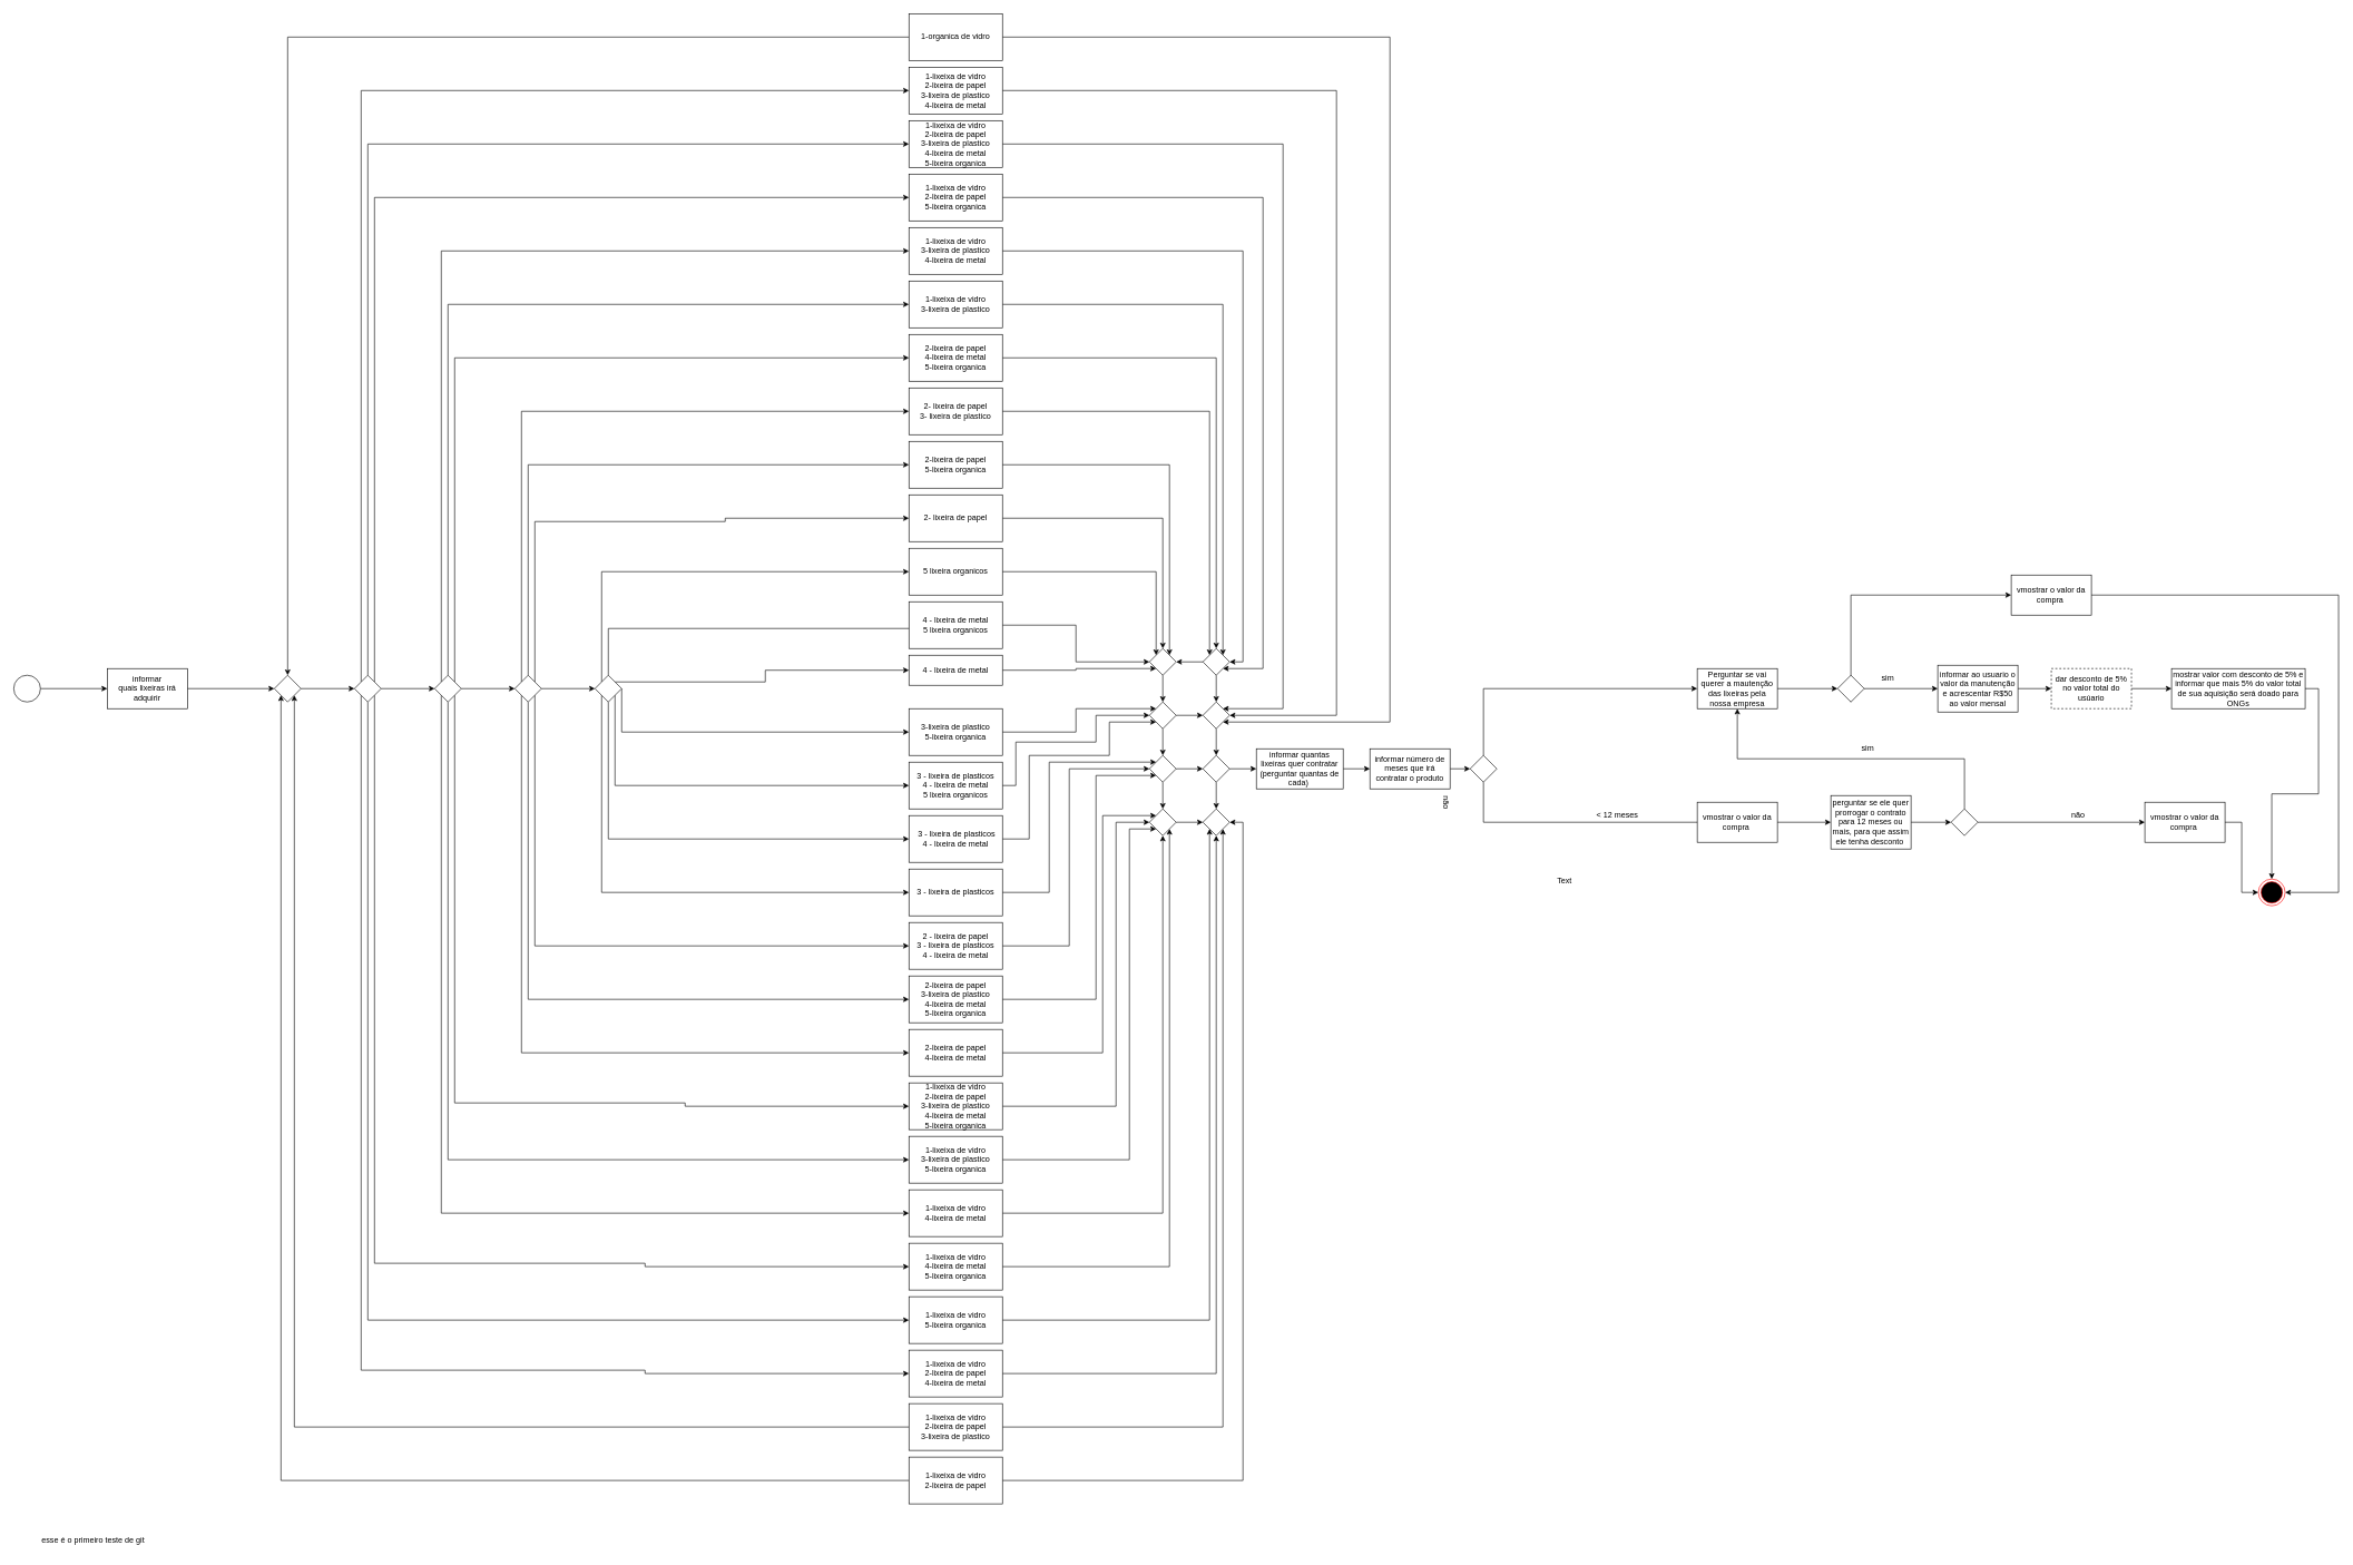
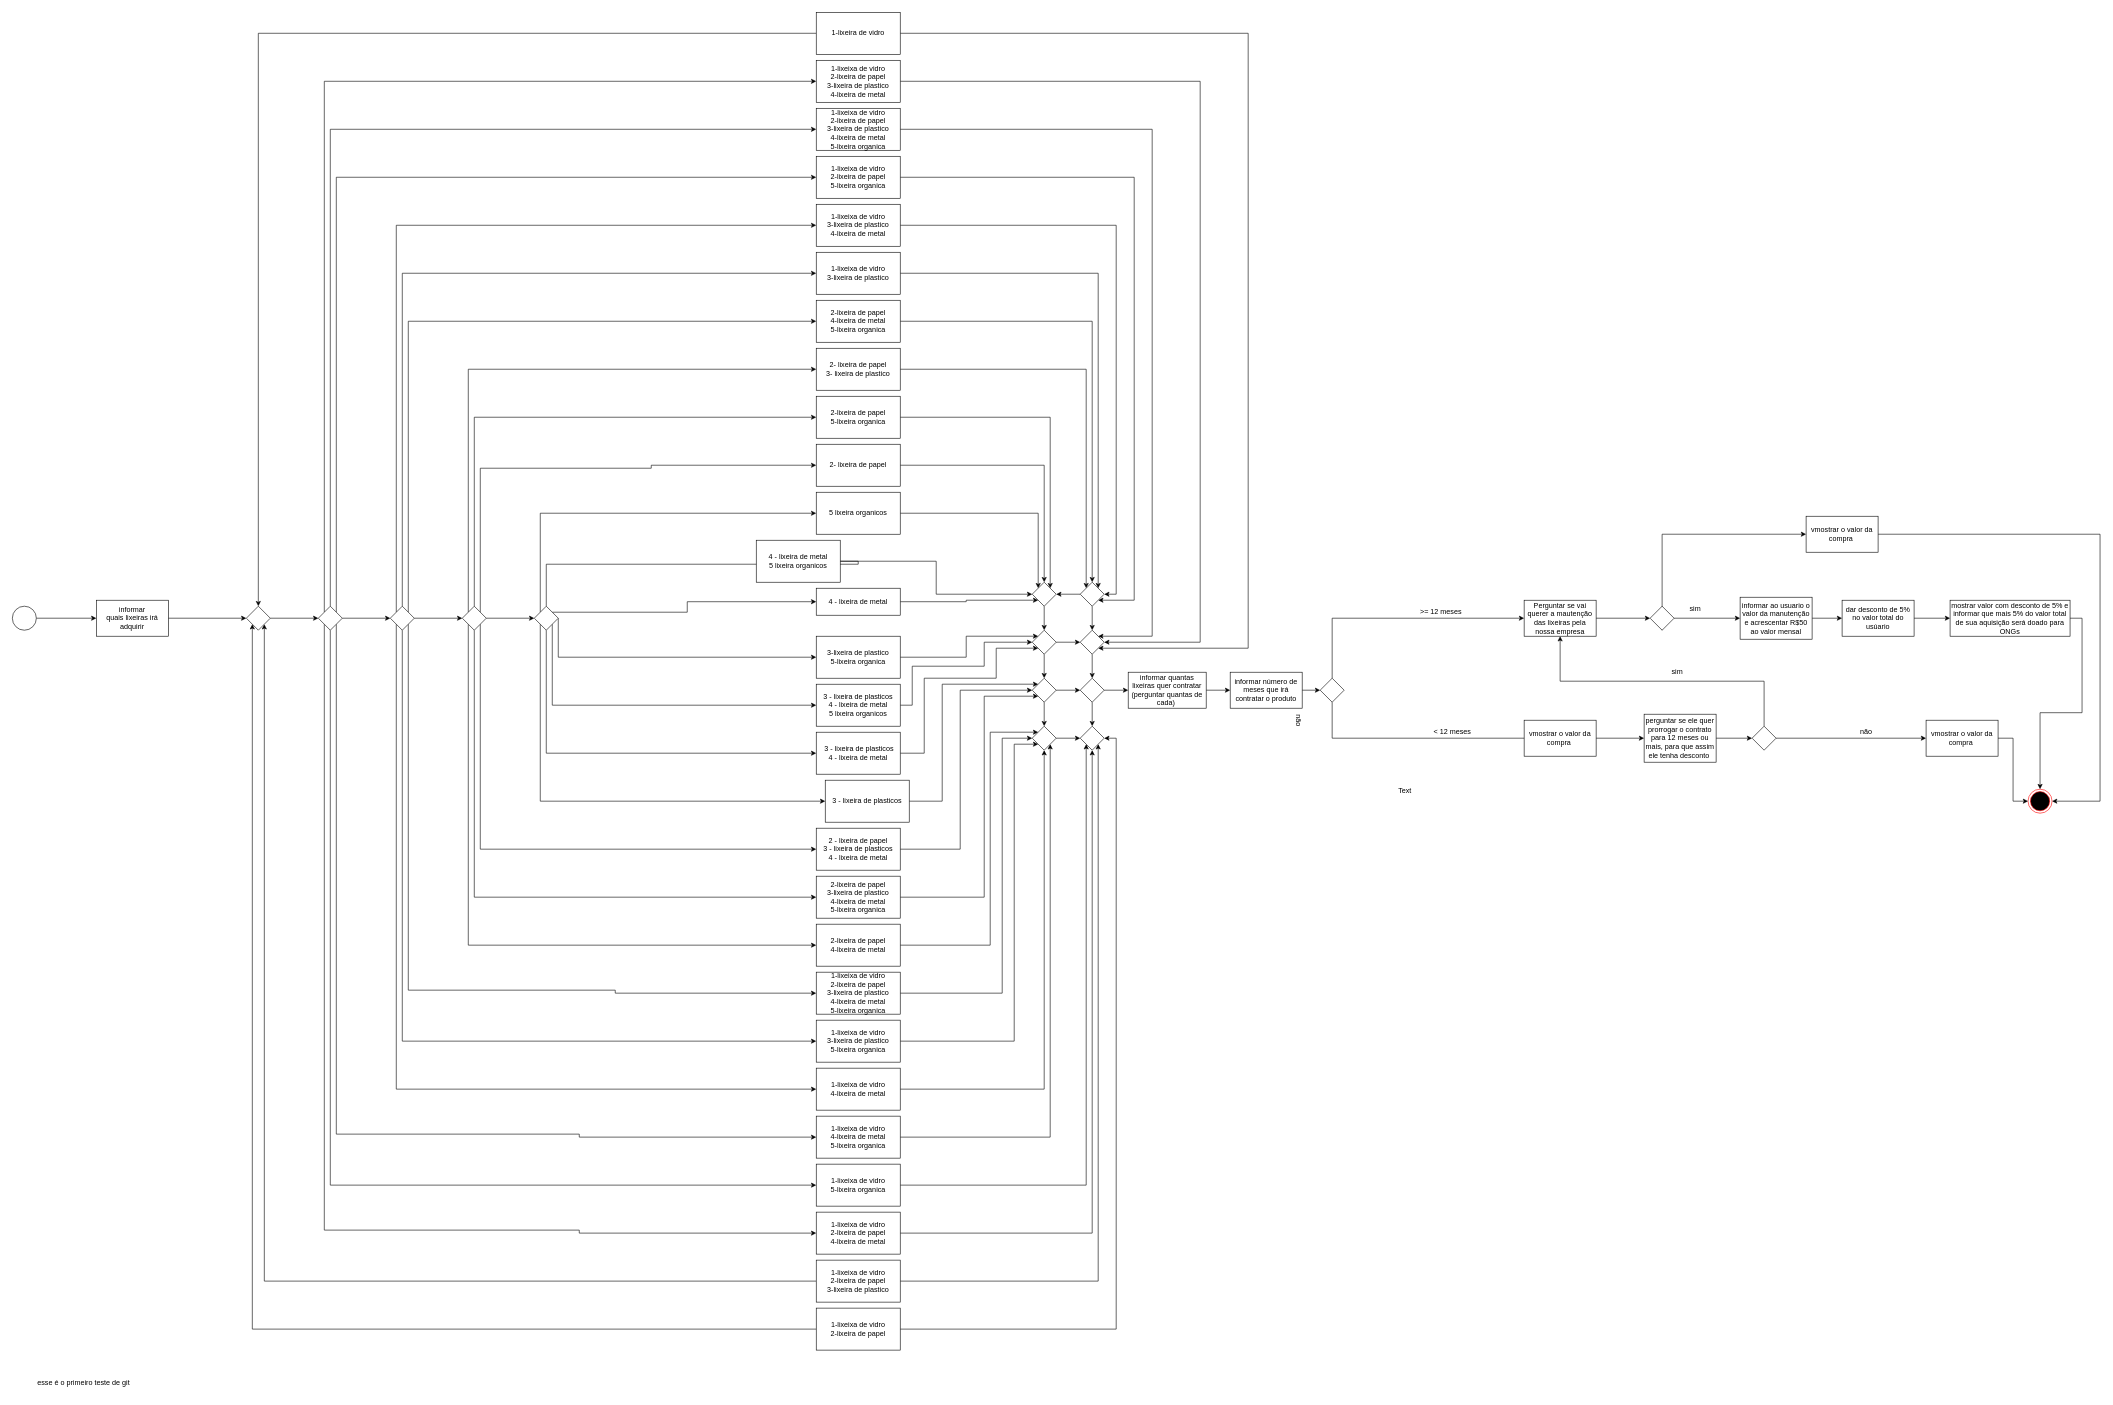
- <mxCell id="41" value="1-organica de vidro" style="rounded=0;whiteSpace=wrap;html=1;" vertex="1" parent="1"><mxGeometry x="1360" y="20" width="140" height="70" as="geometry" /></mxCell>
+ <mxCell id="41" value="1-lixeira de vidro" style="rounded=0;whiteSpace=wrap;html=1;" vertex="1" parent="1"><mxGeometry x="1360" y="20" width="140" height="70" as="geometry" /></mxCell>
- <mxCell id="66" value="4 - lixeira de metal&lt;br&gt;5 lixeira organicos" style="rounded=0;whiteSpace=wrap;html=1;" vertex="1" parent="1"><mxGeometry x="1360" y="900" width="140" height="70" as="geometry" /></mxCell>
+ <mxCell id="66" value="4 - lixeira de metal&lt;br&gt;5 lixeira organicos" style="rounded=0;whiteSpace=wrap;html=1;" vertex="1" parent="1"><mxGeometry x="1260" y="900" width="140" height="70" as="geometry" /></mxCell>
+ <mxCell id="131" value="&amp;gt;= 12 meses" style="text;html=1;align=center;verticalAlign=middle;resizable=0;points=[];autosize=1;" vertex="1" parent="1"><mxGeometry x="2361" y="1010" width="80" height="20" as="geometry" /></mxCell>
- <mxCell id="138" value="dar desconto de 5% no valor total do usúario" style="rounded=0;whiteSpace=wrap;html=1;dashed=1;" vertex="1" parent="1"><mxGeometry x="3070" y="1000" width="120" height="60" as="geometry" /></mxCell>
+ <mxCell id="138" value="dar desconto de 5% no valor total do usúario" style="rounded=0;whiteSpace=wrap;html=1;" vertex="1" parent="1"><mxGeometry x="3070" y="1000" width="120" height="60" as="geometry" /></mxCell>
- <mxCell id="64" value="3 - lixeira de plasticos" style="rounded=0;whiteSpace=wrap;html=1;" vertex="1" parent="1"><mxGeometry x="1360" y="1300" width="140" height="70" as="geometry" /></mxCell>
+ <mxCell id="64" value="3 - lixeira de plasticos" style="rounded=0;whiteSpace=wrap;html=1;" vertex="1" parent="1"><mxGeometry x="1375" y="1300" width="140" height="70" as="geometry" /></mxCell>
